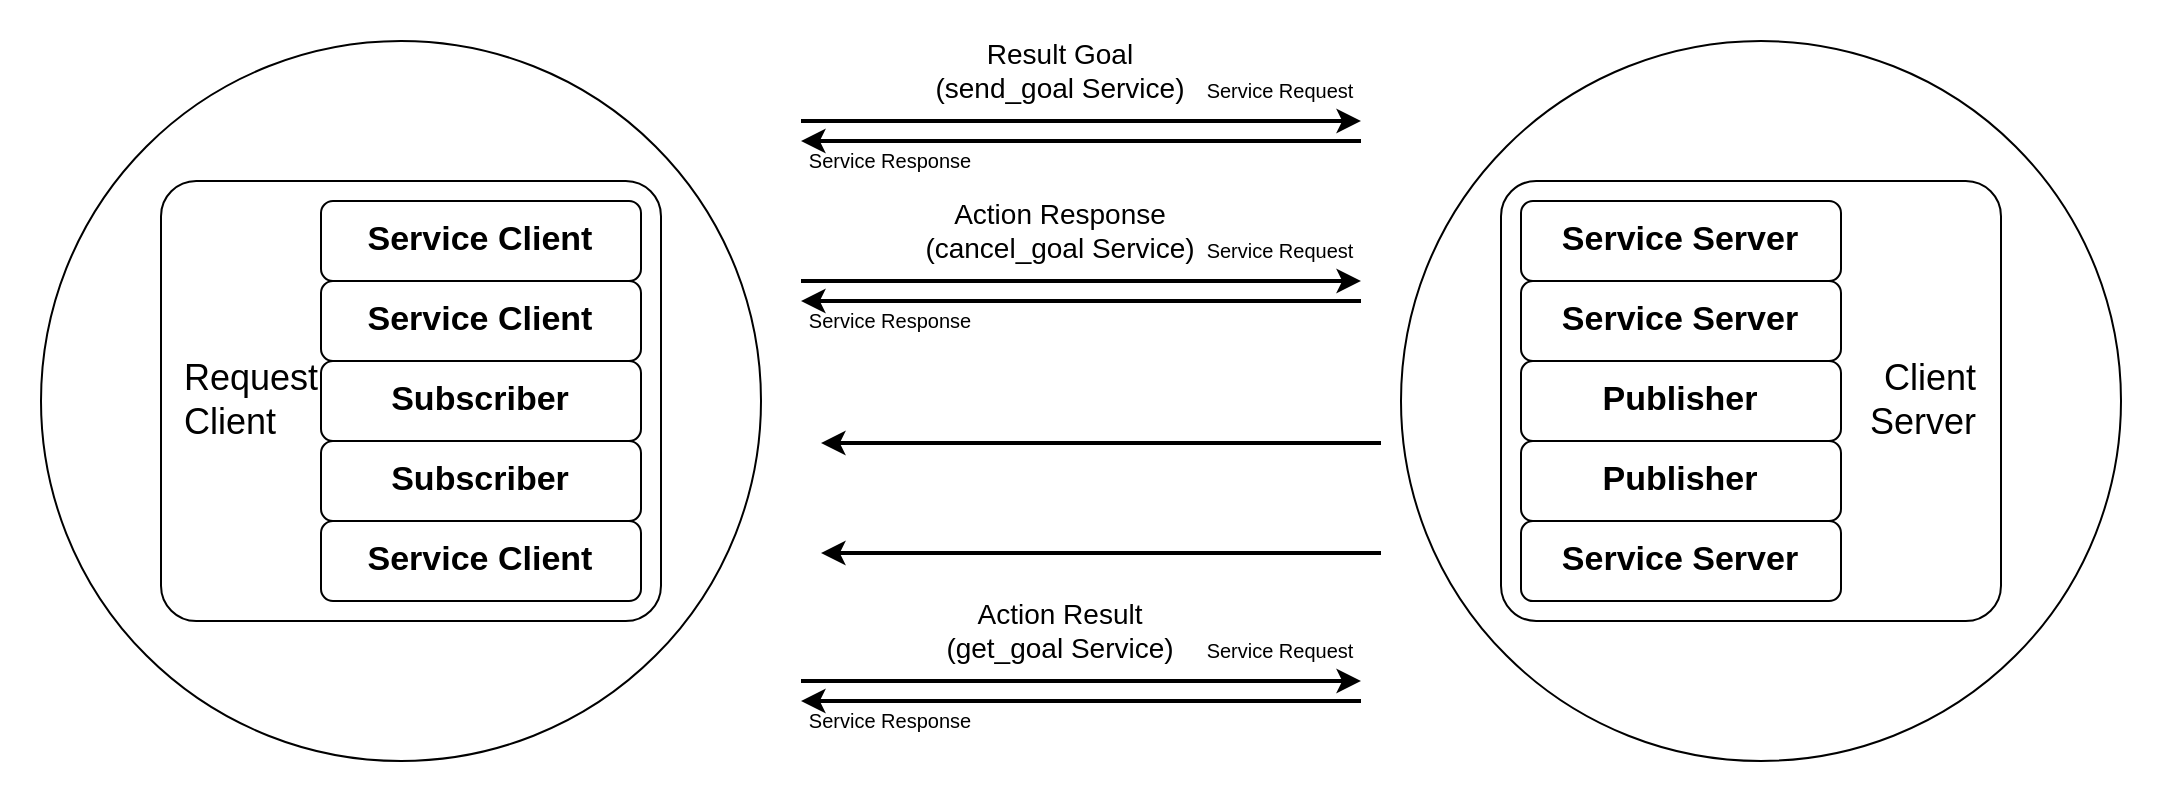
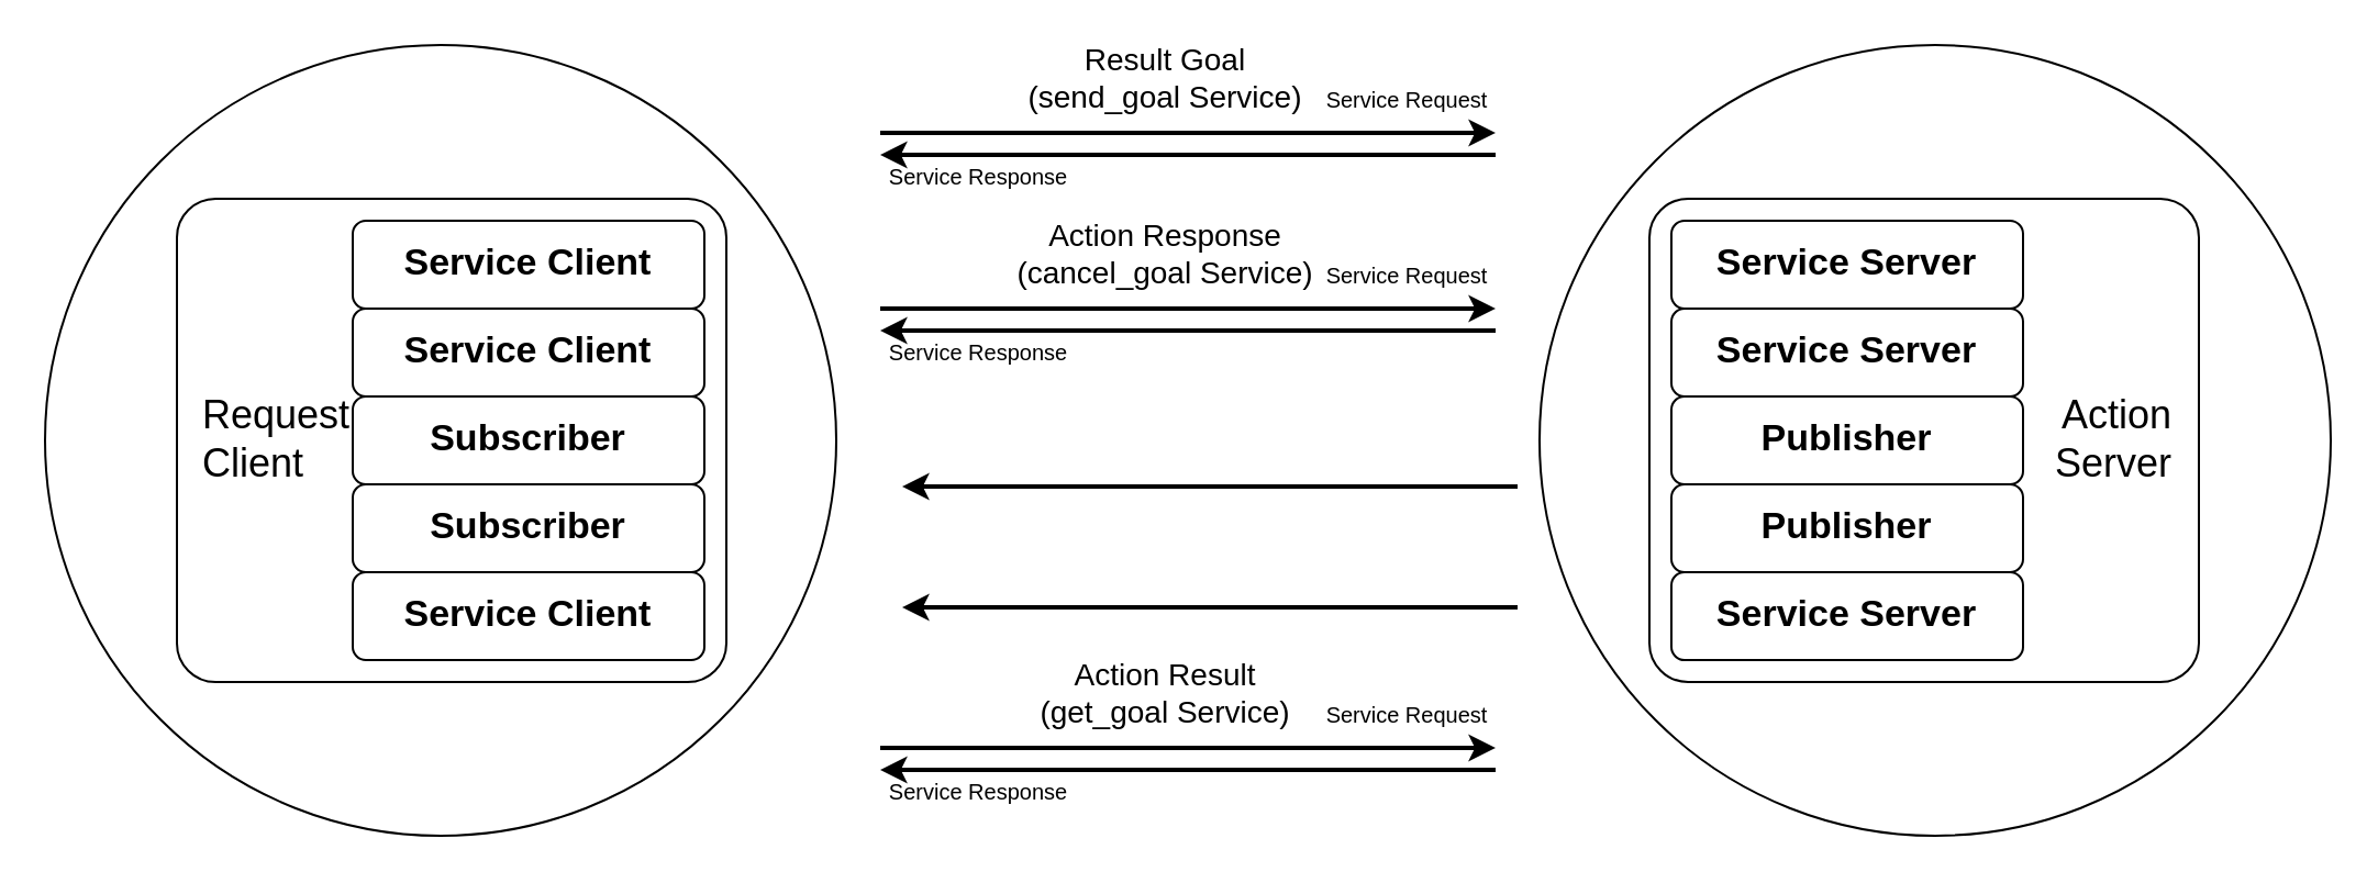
- <mxCell id="10" value="Client&lt;br&gt;Server" style="rounded=1;whiteSpace=wrap;html=1;arcSize=8;align=right;labelPosition=center;verticalLabelPosition=middle;verticalAlign=middle;spacingLeft=-1;fontSize=18;spacingRight=10;" vertex="1" parent="1"><mxGeometry x="750" y="90" width="250" height="220" as="geometry" /></mxCell>
+ <mxCell id="10" value="Action&lt;br&gt;Server" style="rounded=1;whiteSpace=wrap;html=1;arcSize=8;align=right;labelPosition=center;verticalLabelPosition=middle;verticalAlign=middle;spacingLeft=-1;fontSize=18;spacingRight=10;" vertex="1" parent="1"><mxGeometry x="750" y="90" width="250" height="220" as="geometry" /></mxCell>
